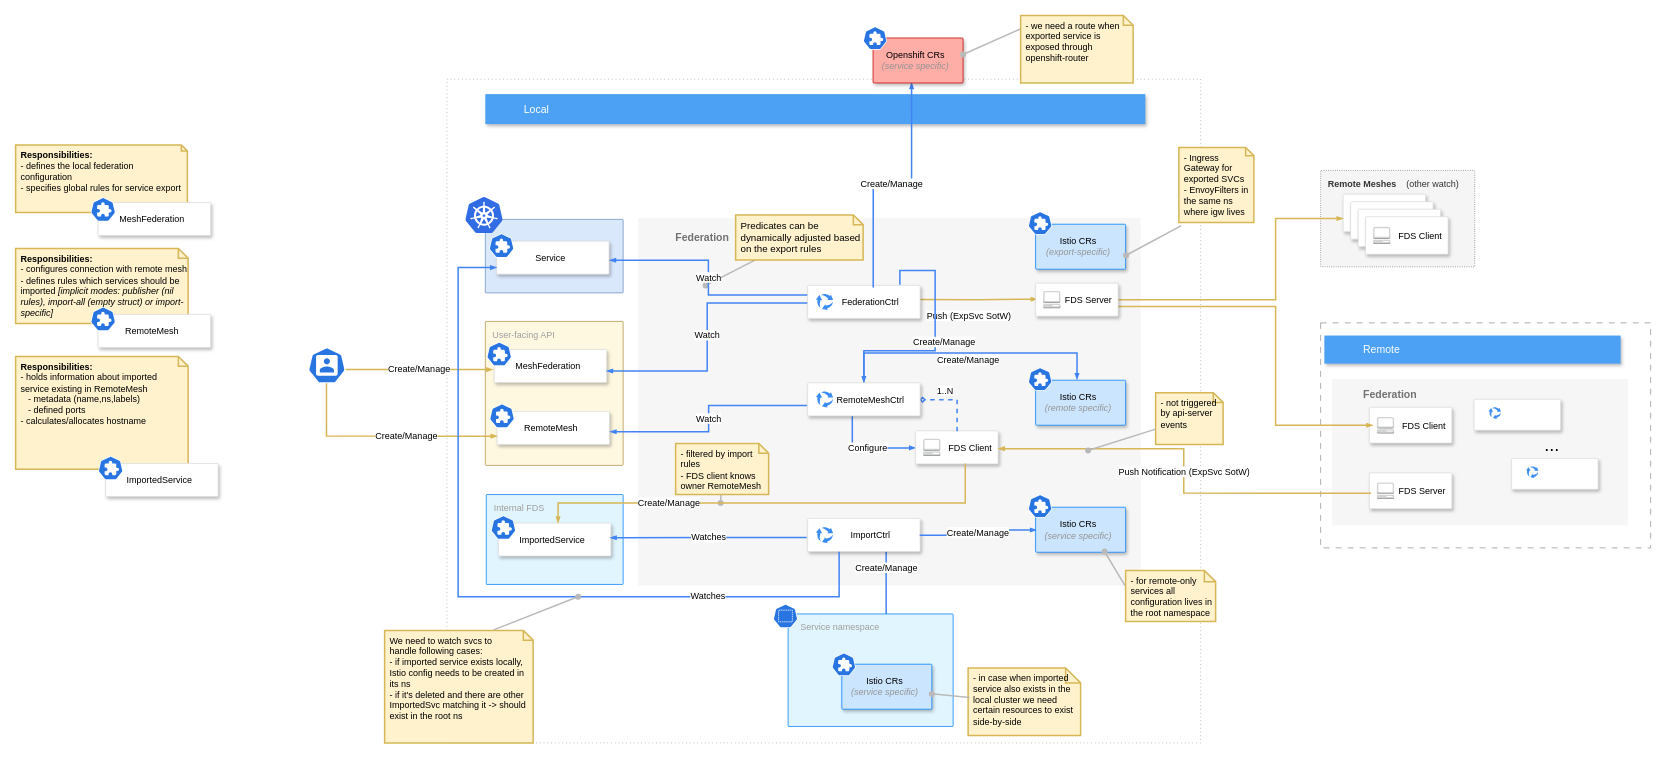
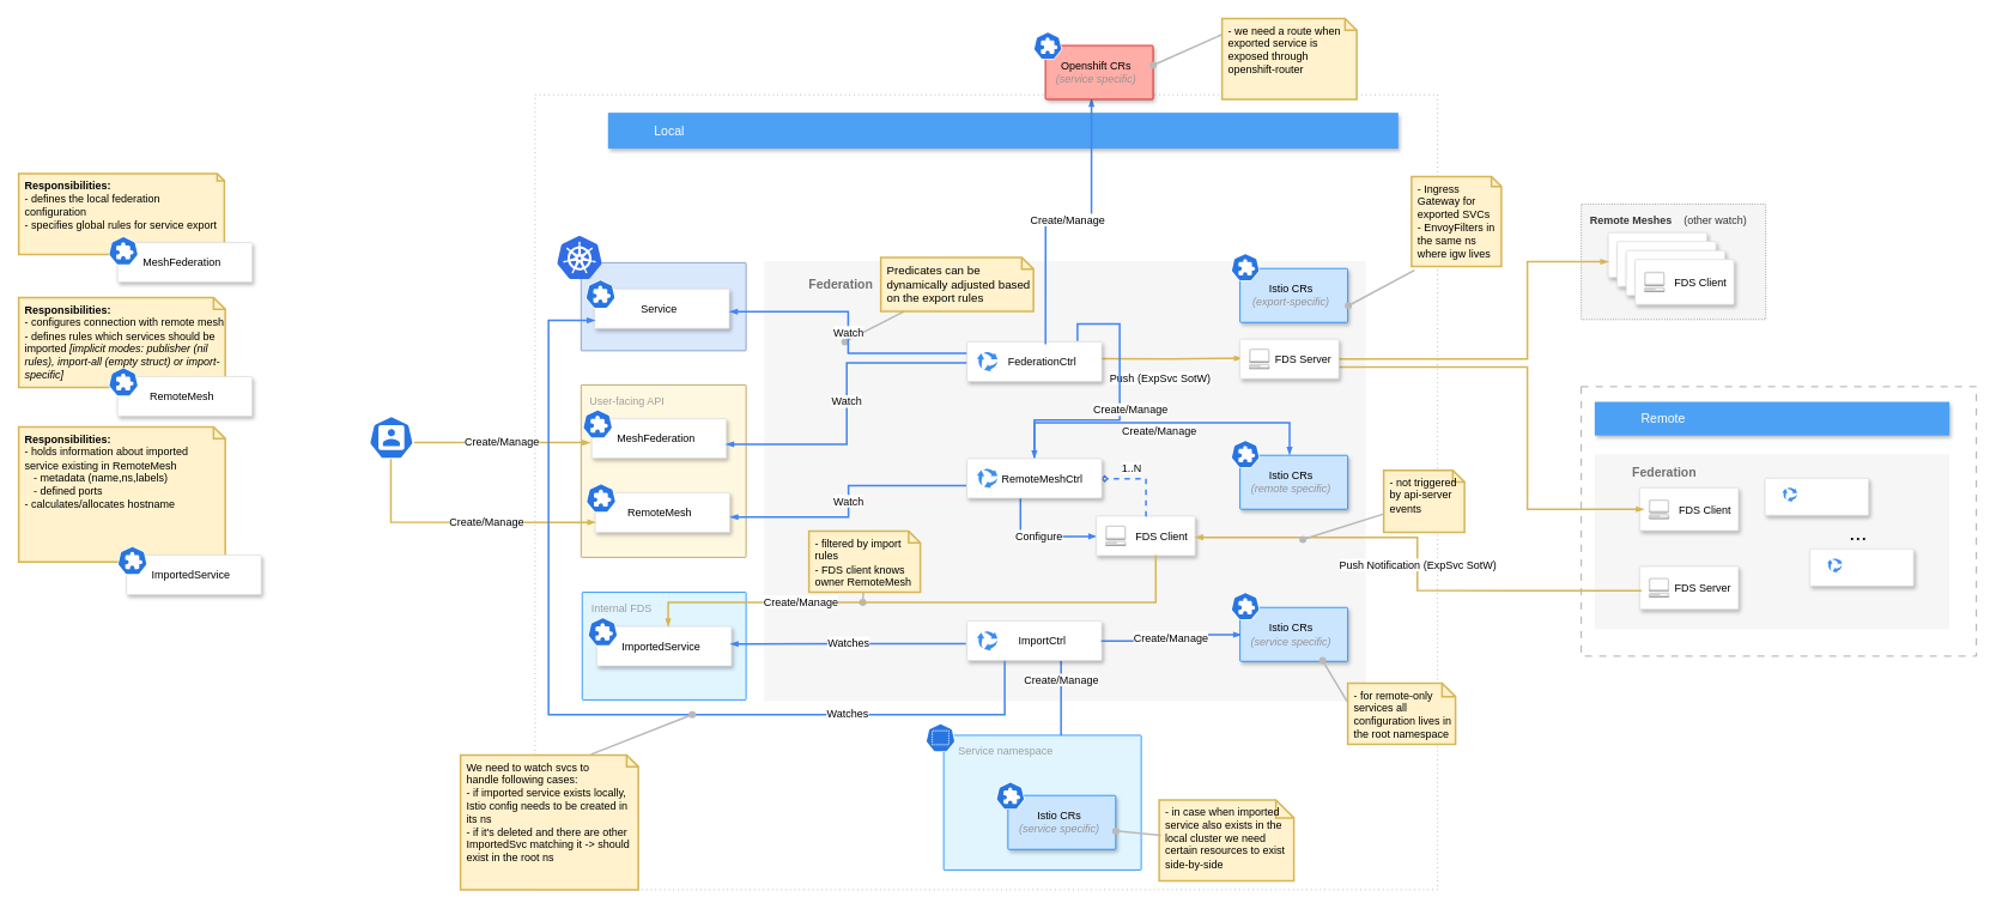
- <mxCell id="5" value="Local" style="fillColor=#4DA1F5;strokeColor=none;shadow=1;gradientColor=none;fontSize=14;align=left;spacingLeft=50;fontColor=#ffffff;html=1;movable=1;resizable=1;rotatable=1;deletable=1;editable=1;locked=0;connectable=1;" parent="1" vertex="1"><mxGeometry x="646.25" y="125" width="880" height="40" as="geometry" /></mxCell>
+ <mxCell id="5" value="Local" style="fillColor=#4DA1F5;strokeColor=none;shadow=1;gradientColor=none;fontSize=14;align=left;spacingLeft=50;fontColor=#ffffff;html=1;movable=1;resizable=1;rotatable=1;deletable=1;editable=1;locked=0;connectable=1;" parent="1" vertex="1"><mxGeometry x="676.25" y="125" width="880" height="40" as="geometry" /></mxCell>
- <mxCell id="55" value="Remote" style="fillColor=#4DA1F5;strokeColor=none;shadow=1;gradientColor=none;fontSize=14;align=left;spacingLeft=50;fontColor=#ffffff;html=1;" parent="51" vertex="1"><mxGeometry x="5" y="16.875" width="395" height="37.5" as="geometry" /></mxCell>
+ <mxCell id="55" value="Remote" style="fillColor=#4DA1F5;strokeColor=none;shadow=1;gradientColor=none;fontSize=14;align=left;spacingLeft=50;fontColor=#ffffff;html=1;" parent="51" vertex="1"><mxGeometry x="15" y="16.875" width="395" height="37.5" as="geometry" /></mxCell>
